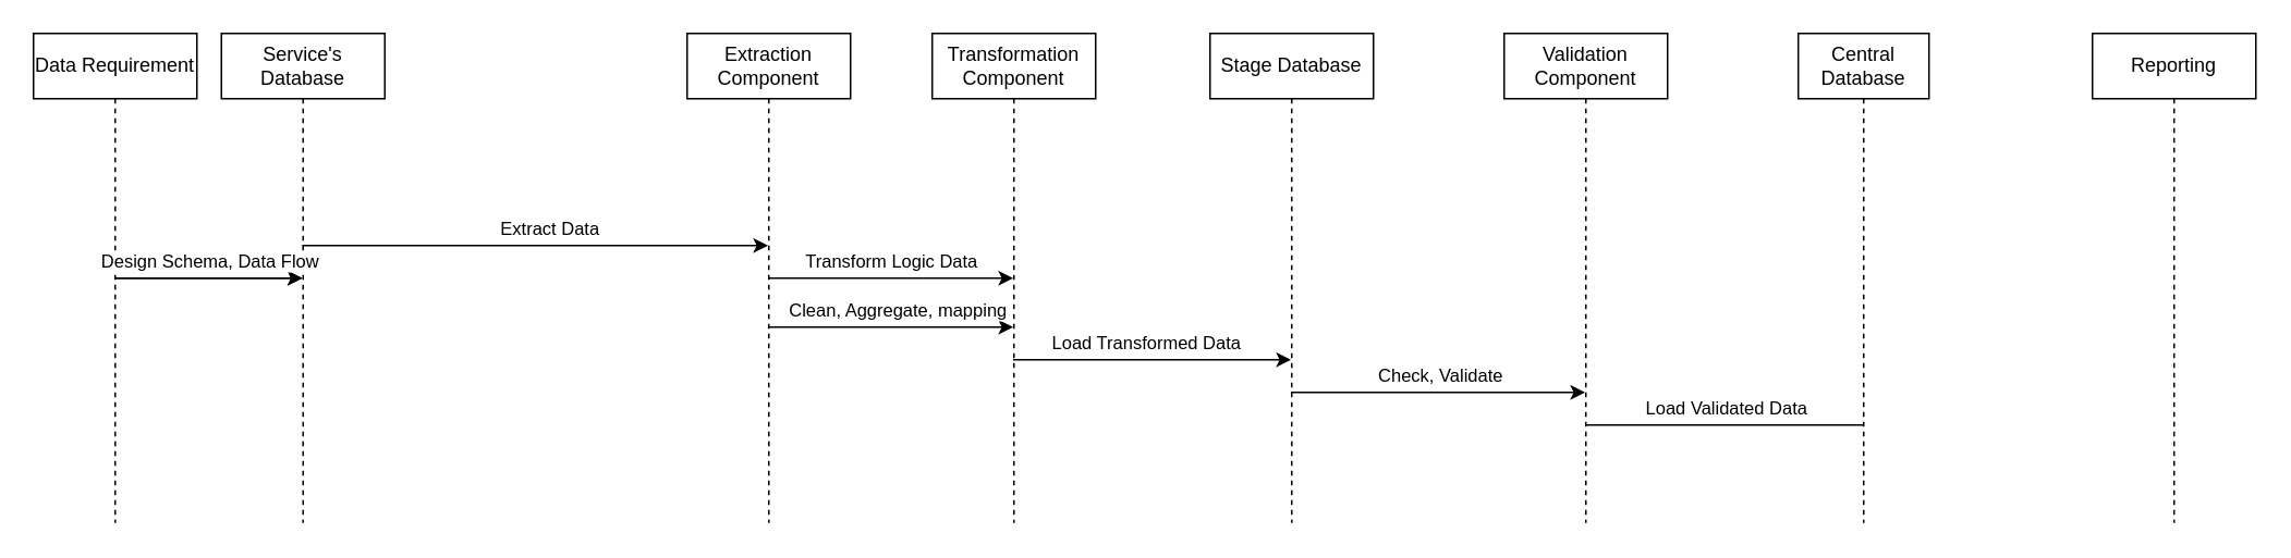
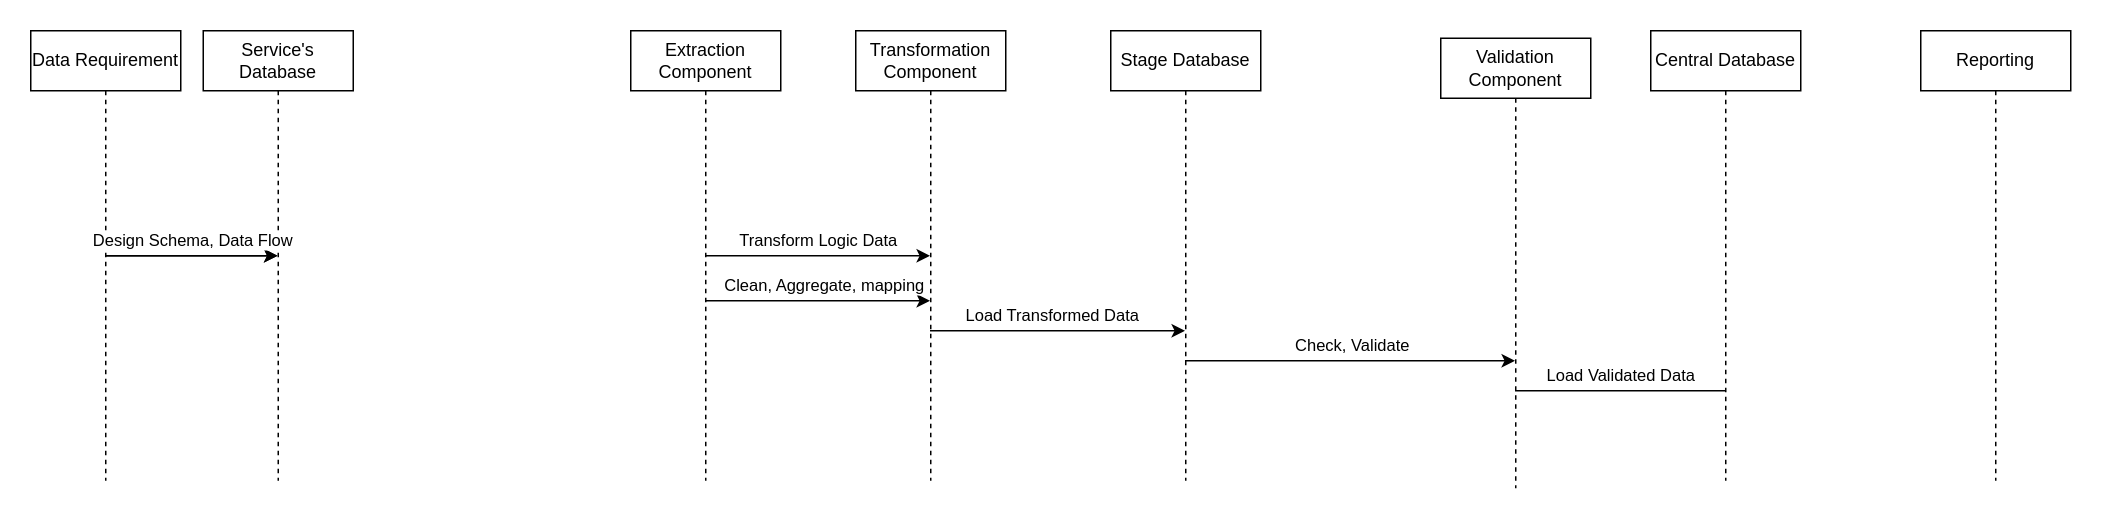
- <mxCell id="4" value="Extract Data" style="edgeStyle=elbowEdgeStyle;rounded=0;orthogonalLoop=1;jettySize=auto;html=1;elbow=vertical;curved=0;" edge="1" parent="1" source="5" target="7"><mxGeometry x="0.059" y="10" relative="1" as="geometry"><Array as="points"><mxPoint x="350" y="150" /><mxPoint x="290" y="150" /><mxPoint x="300" y="150" /><mxPoint x="300" y="150" /></Array><mxPoint as="offset" /></mxGeometry></mxCell>
- <mxCell id="13" value="Validation Component" style="shape=umlLifeline;perimeter=lifelinePerimeter;whiteSpace=wrap;html=1;container=0;dropTarget=0;collapsible=0;recursiveResize=0;outlineConnect=0;portConstraint=eastwest;newEdgeStyle={&quot;edgeStyle&quot;:&quot;elbowEdgeStyle&quot;,&quot;elbow&quot;:&quot;vertical&quot;,&quot;curved&quot;:0,&quot;rounded&quot;:0};" vertex="1" parent="1"><mxGeometry x="920" y="20" width="100" height="300" as="geometry" /></mxCell>
+ <mxCell id="13" value="Validation Component" style="shape=umlLifeline;perimeter=lifelinePerimeter;whiteSpace=wrap;html=1;container=0;dropTarget=0;collapsible=0;recursiveResize=0;outlineConnect=0;portConstraint=eastwest;newEdgeStyle={&quot;edgeStyle&quot;:&quot;elbowEdgeStyle&quot;,&quot;elbow&quot;:&quot;vertical&quot;,&quot;curved&quot;:0,&quot;rounded&quot;:0};" vertex="1" parent="1"><mxGeometry x="960" y="25" width="100" height="300" as="geometry" /></mxCell>
- <mxCell id="14" value="Central Database" style="shape=umlLifeline;perimeter=lifelinePerimeter;whiteSpace=wrap;html=1;container=0;dropTarget=0;collapsible=0;recursiveResize=0;outlineConnect=0;portConstraint=eastwest;newEdgeStyle={&quot;edgeStyle&quot;:&quot;elbowEdgeStyle&quot;,&quot;elbow&quot;:&quot;vertical&quot;,&quot;curved&quot;:0,&quot;rounded&quot;:0};" vertex="1" parent="1"><mxGeometry x="1100" y="20" width="80" height="300" as="geometry" /></mxCell>
+ <mxCell id="14" value="Central Database" style="shape=umlLifeline;perimeter=lifelinePerimeter;whiteSpace=wrap;html=1;container=0;dropTarget=0;collapsible=0;recursiveResize=0;outlineConnect=0;portConstraint=eastwest;newEdgeStyle={&quot;edgeStyle&quot;:&quot;elbowEdgeStyle&quot;,&quot;elbow&quot;:&quot;vertical&quot;,&quot;curved&quot;:0,&quot;rounded&quot;:0};" vertex="1" parent="1"><mxGeometry x="1100" y="20" width="100" height="300" as="geometry" /></mxCell>
